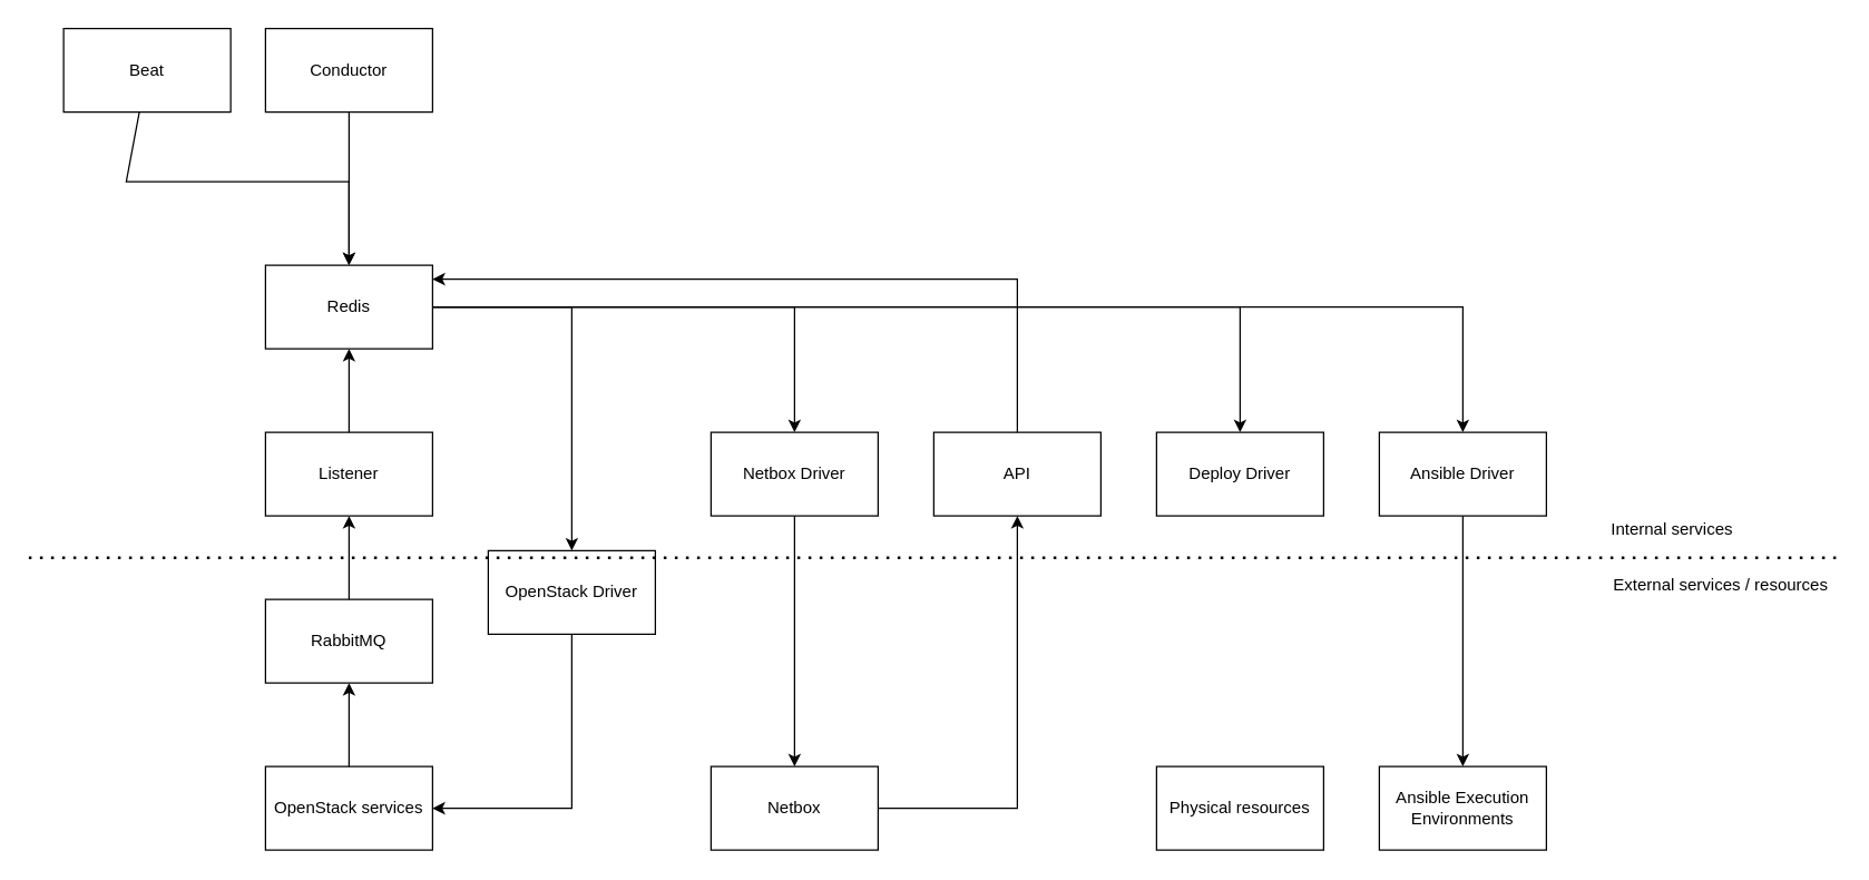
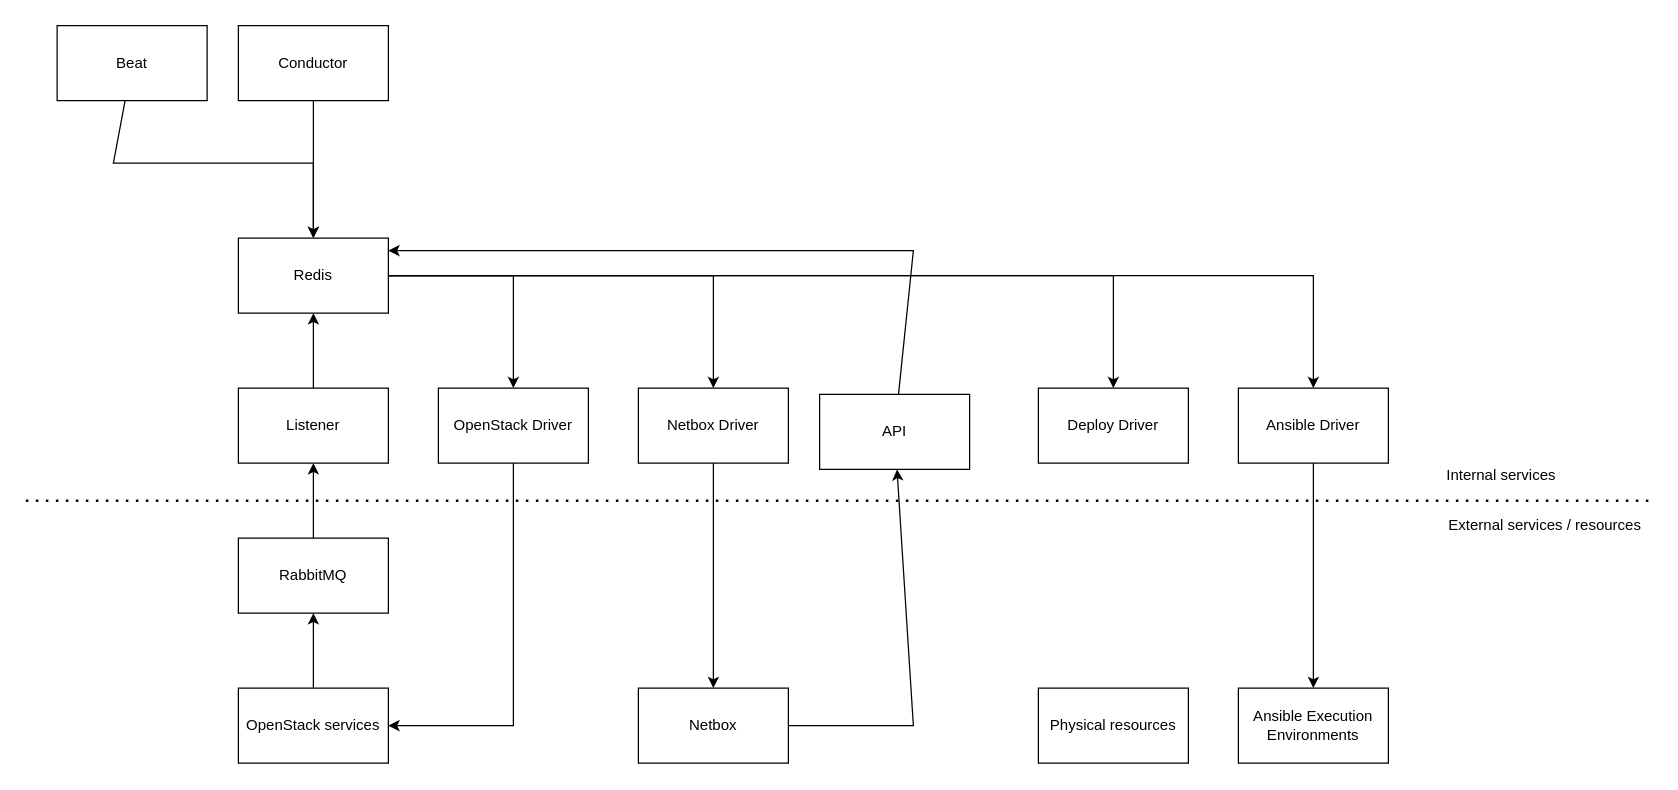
- <mxCell id="3" value="API" style="rounded=0;whiteSpace=wrap;html=1;" vertex="1" parent="1"><mxGeometry x="670" y="310" width="120" height="60" as="geometry" /></mxCell>
+ <mxCell id="3" value="API" style="rounded=0;whiteSpace=wrap;html=1;" vertex="1" parent="1"><mxGeometry x="655" y="315" width="120" height="60" as="geometry" /></mxCell>
- <mxCell id="6" value="OpenStack Driver" style="rounded=0;whiteSpace=wrap;html=1;" vertex="1" parent="1"><mxGeometry x="350" y="395" width="120" height="60" as="geometry" /></mxCell>
+ <mxCell id="6" value="OpenStack Driver" style="rounded=0;whiteSpace=wrap;html=1;" vertex="1" parent="1"><mxGeometry x="350" y="310" width="120" height="60" as="geometry" /></mxCell>
